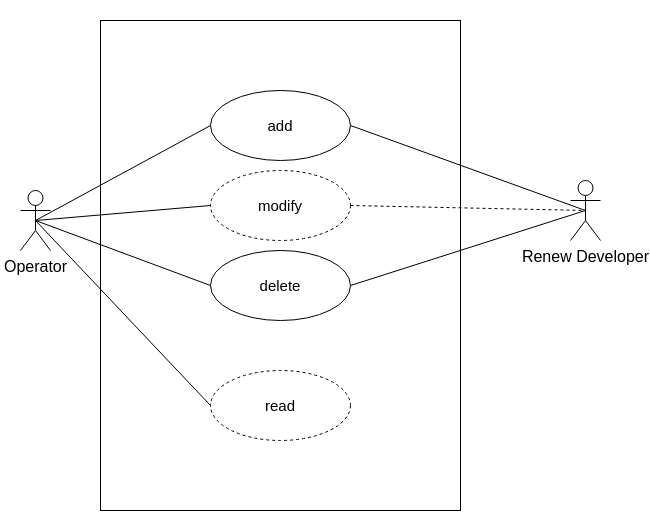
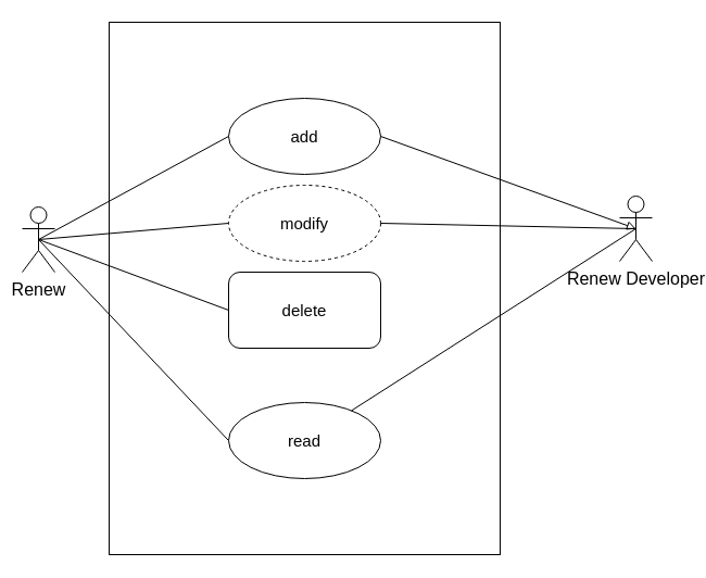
- <mxCell id="15" style="rounded=0;orthogonalLoop=1;jettySize=auto;html=1;entryX=0.5;entryY=0.5;entryDx=0;entryDy=0;endArrow=none;endFill=0;entryPerimeter=0;exitX=1;exitY=0.5;exitDx=0;exitDy=0;" edge="1" parent="1" source="6" target="3"><mxGeometry relative="1" as="geometry"><mxPoint x="360" y="215" as="sourcePoint" /><mxPoint x="555" y="150" as="targetPoint" /></mxGeometry></mxCell>
+ <mxCell id="15" style="rounded=0;orthogonalLoop=1;jettySize=auto;html=1;entryX=0.5;entryY=0.5;entryDx=0;entryDy=0;endArrow=block;endFill=0;entryPerimeter=0;exitX=1;exitY=0.5;exitDx=0;exitDy=0;" edge="1" parent="1" source="6" target="3"><mxGeometry relative="1" as="geometry"><mxPoint x="360" y="215" as="sourcePoint" /><mxPoint x="555" y="150" as="targetPoint" /></mxGeometry></mxCell>
- <mxCell id="14" style="rounded=0;orthogonalLoop=1;jettySize=auto;html=1;entryX=0.5;entryY=0.5;entryDx=0;entryDy=0;endArrow=none;endFill=0;entryPerimeter=0;exitX=1;exitY=0.5;exitDx=0;exitDy=0;dashed=1;" edge="1" parent="1" source="7" target="3"><mxGeometry relative="1" as="geometry"><mxPoint x="360" y="295" as="sourcePoint" /><mxPoint x="555" y="150" as="targetPoint" /></mxGeometry></mxCell>
+ <mxCell id="14" style="rounded=0;orthogonalLoop=1;jettySize=auto;html=1;entryX=0.5;entryY=0.5;entryDx=0;entryDy=0;endArrow=none;endFill=0;entryPerimeter=0;exitX=1;exitY=0.5;exitDx=0;exitDy=0;" edge="1" parent="1" source="7" target="3"><mxGeometry relative="1" as="geometry"><mxPoint x="360" y="295" as="sourcePoint" /><mxPoint x="555" y="150" as="targetPoint" /></mxGeometry></mxCell>
- <mxCell id="13" style="rounded=0;orthogonalLoop=1;jettySize=auto;html=1;entryX=0.5;entryY=0.5;entryDx=0;entryDy=0;endArrow=none;endFill=0;entryPerimeter=0;exitX=1;exitY=0.5;exitDx=0;exitDy=0;" edge="1" parent="1" source="8" target="3"><mxGeometry relative="1" as="geometry"><mxPoint x="360" y="411" as="sourcePoint" /><mxPoint x="555" y="400" as="targetPoint" /></mxGeometry></mxCell>
- <mxCell id="2" value="Operator" style="shape=umlActor;verticalLabelPosition=bottom;verticalAlign=top;html=1;fontSize=16;" vertex="1" parent="1"><mxGeometry x="20" y="190" width="30" height="60" as="geometry" /></mxCell>
+ <mxCell id="2" value="Renew" style="shape=umlActor;verticalLabelPosition=bottom;verticalAlign=top;html=1;fontSize=16;" vertex="1" parent="1"><mxGeometry x="20" y="190" width="30" height="60" as="geometry" /></mxCell>
- <mxCell id="8" value="delete" style="ellipse;whiteSpace=wrap;html=1;fontSize=15;" vertex="1" parent="1"><mxGeometry x="210" y="250" width="140" height="70" as="geometry" /></mxCell>
+ <mxCell id="8" value="delete" style="whiteSpace=wrap;html=1;fontSize=15;rounded=1;" vertex="1" parent="1"><mxGeometry x="210" y="250" width="140" height="70" as="geometry" /></mxCell>
+ <mxCell id="16" style="rounded=0;orthogonalLoop=1;jettySize=auto;html=1;endArrow=none;endFill=0;entryX=0.5;entryY=0.5;entryDx=0;entryDy=0;entryPerimeter=0;" edge="1" parent="1" source="5" target="3"><mxGeometry relative="1" as="geometry"><mxPoint x="360" y="295" as="sourcePoint" /><mxPoint x="540" y="140" as="targetPoint" /></mxGeometry></mxCell>
- <mxCell id="5" value="read" style="ellipse;whiteSpace=wrap;html=1;fontSize=15;dashed=1;" vertex="1" parent="1"><mxGeometry x="210" y="370" width="140" height="70" as="geometry" /></mxCell>
+ <mxCell id="5" value="read" style="ellipse;whiteSpace=wrap;html=1;fontSize=15;" vertex="1" parent="1"><mxGeometry x="210" y="370" width="140" height="70" as="geometry" /></mxCell>
